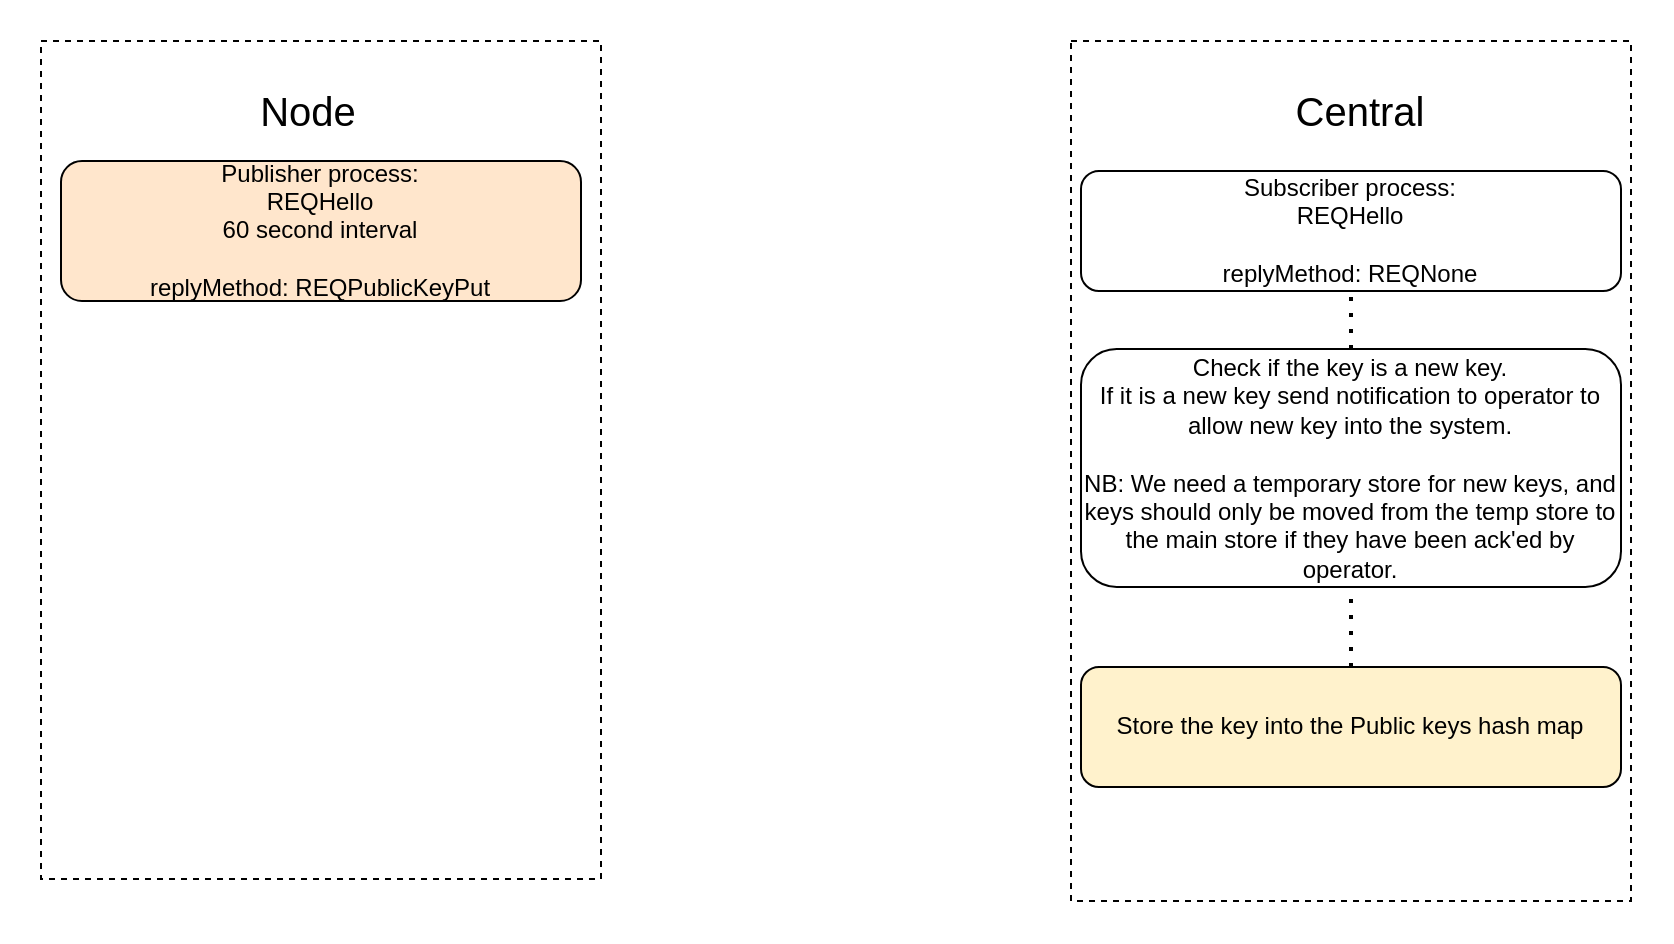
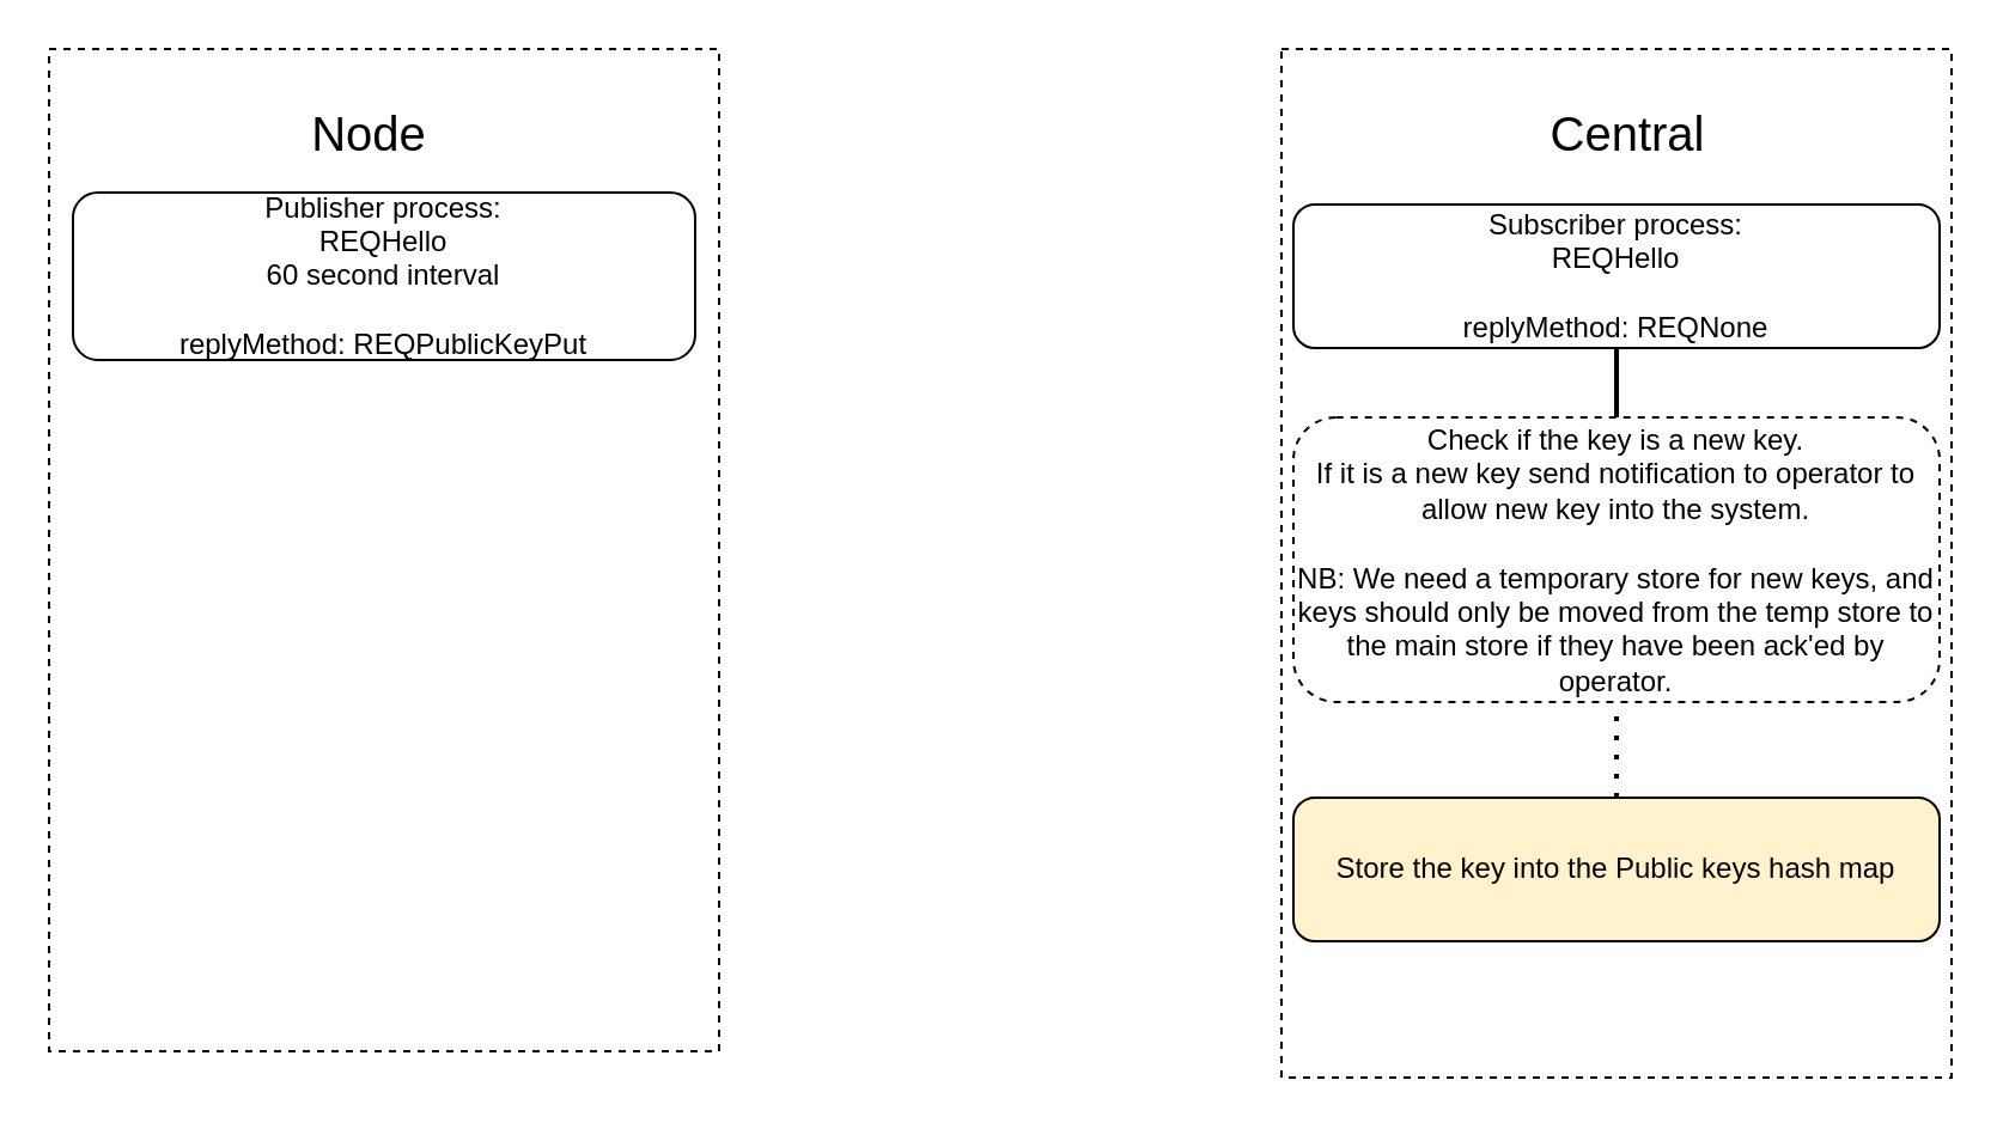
- <mxCell id="4" value="Publisher process:&lt;br&gt;REQHello&lt;br&gt;60 second interval&lt;br&gt;&lt;br&gt;replyMethod: REQPublicKeyPut" style="rounded=1;whiteSpace=wrap;html=1;fillColor=#ffe6cc;" vertex="1" parent="1"><mxGeometry x="30" y="80" width="260" height="70" as="geometry" /></mxCell>
+ <mxCell id="4" value="Publisher process:&lt;br&gt;REQHello&lt;br&gt;60 second interval&lt;br&gt;&lt;br&gt;replyMethod: REQPublicKeyPut" style="rounded=1;whiteSpace=wrap;html=1;" vertex="1" parent="1"><mxGeometry x="30" y="80" width="260" height="70" as="geometry" /></mxCell>
- <mxCell id="10" value="" style="endArrow=none;dashed=1;html=1;dashPattern=1 3;strokeWidth=2;rounded=0;fontSize=20;" edge="1" parent="1" source="8" target="7"><mxGeometry width="50" height="50" relative="1" as="geometry"><mxPoint x="659" y="199" as="sourcePoint" /><mxPoint x="709" y="149" as="targetPoint" /></mxGeometry></mxCell>
+ <mxCell id="10" value="" style="endArrow=none;dashed=0;html=1;dashPattern=1 3;strokeWidth=2;rounded=0;fontSize=20;" edge="1" parent="1" source="8" target="7"><mxGeometry width="50" height="50" relative="1" as="geometry"><mxPoint x="659" y="199" as="sourcePoint" /><mxPoint x="709" y="149" as="targetPoint" /></mxGeometry></mxCell>
- <mxCell id="8" value="Check if the key is a new key.&lt;br&gt;If it is a new key send notification to operator to allow new key into the system.&lt;br&gt;&lt;br&gt;NB: We need a temporary store for new keys, and keys should only be moved from the temp store to the main store if they have been ack'ed by operator." style="rounded=1;whiteSpace=wrap;html=1;" vertex="1" parent="1"><mxGeometry x="540" y="174" width="270" height="119" as="geometry" /></mxCell>
+ <mxCell id="8" value="Check if the key is a new key.&lt;br&gt;If it is a new key send notification to operator to allow new key into the system.&lt;br&gt;&lt;br&gt;NB: We need a temporary store for new keys, and keys should only be moved from the temp store to the main store if they have been ack'ed by operator." style="rounded=1;whiteSpace=wrap;html=1;dashed=1;" vertex="1" parent="1"><mxGeometry x="540" y="174" width="270" height="119" as="geometry" /></mxCell>
